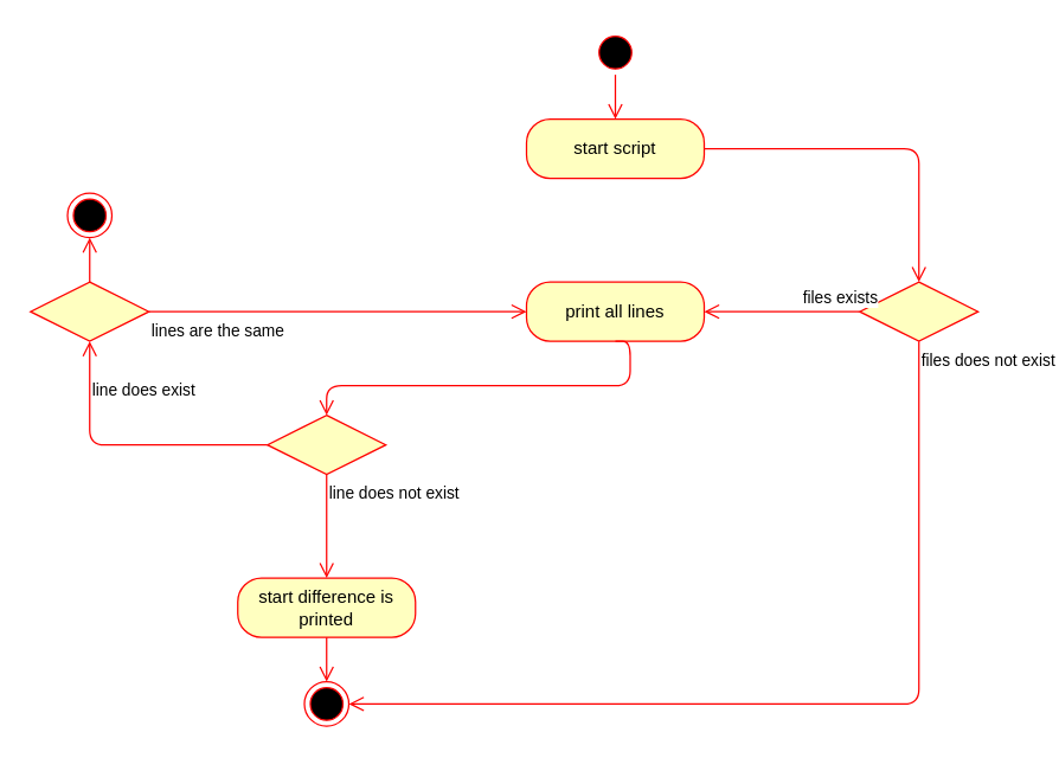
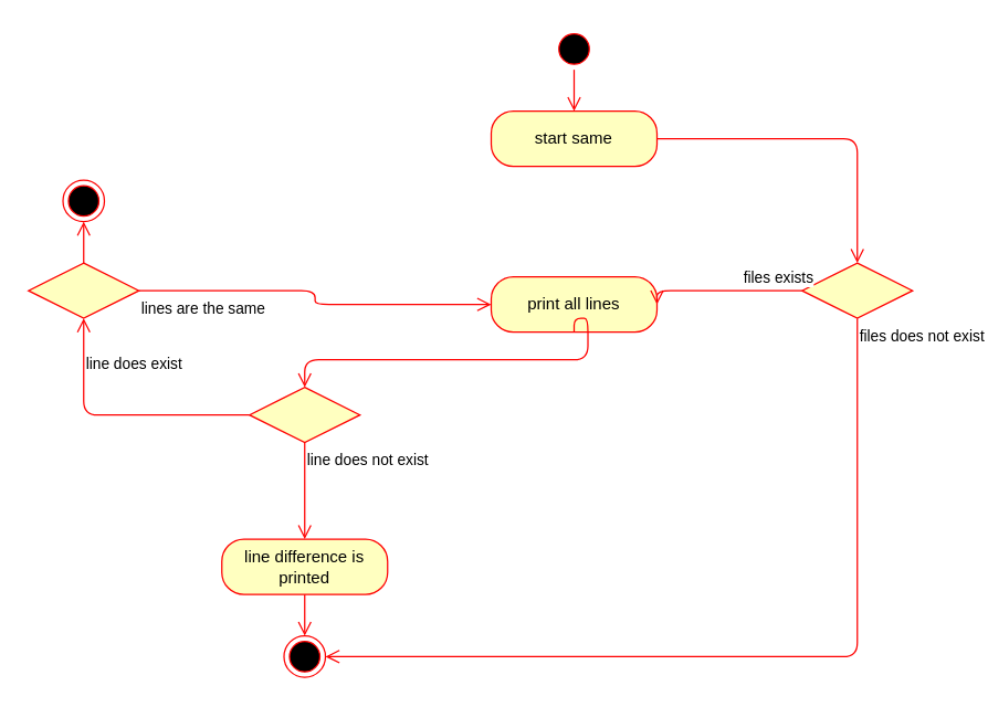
- <mxCell id="5" value="start script" style="rounded=1;whiteSpace=wrap;html=1;arcSize=40;fontColor=#000000;fillColor=#ffffc0;strokeColor=#ff0000;" vertex="1" parent="1"><mxGeometry x="355" y="80" width="120" height="40" as="geometry" /></mxCell>
+ <mxCell id="5" value="start same" style="rounded=1;whiteSpace=wrap;html=1;arcSize=40;fontColor=#000000;fillColor=#ffffc0;strokeColor=#ff0000;" vertex="1" parent="1"><mxGeometry x="355" y="80" width="120" height="40" as="geometry" /></mxCell>
- <mxCell id="8" value="print all lines" style="rounded=1;whiteSpace=wrap;html=1;arcSize=40;fontColor=#000000;fillColor=#ffffc0;strokeColor=#ff0000;" vertex="1" parent="1"><mxGeometry x="355" y="190" width="120" height="40" as="geometry" /></mxCell>
+ <mxCell id="8" value="print all lines" style="rounded=1;whiteSpace=wrap;html=1;arcSize=40;fontColor=#000000;fillColor=#ffffc0;strokeColor=#ff0000;" vertex="1" parent="1"><mxGeometry x="355" y="200" width="120" height="40" as="geometry" /></mxCell>
- <mxCell id="7" value="start difference is printed" style="rounded=1;whiteSpace=wrap;html=1;arcSize=40;fontColor=#000000;fillColor=#ffffc0;strokeColor=#ff0000;" vertex="1" parent="1"><mxGeometry x="160" y="390" width="120" height="40" as="geometry" /></mxCell>
+ <mxCell id="7" value="line difference is printed" style="rounded=1;whiteSpace=wrap;html=1;arcSize=40;fontColor=#000000;fillColor=#ffffc0;strokeColor=#ff0000;" vertex="1" parent="1"><mxGeometry x="160" y="390" width="120" height="40" as="geometry" /></mxCell>
